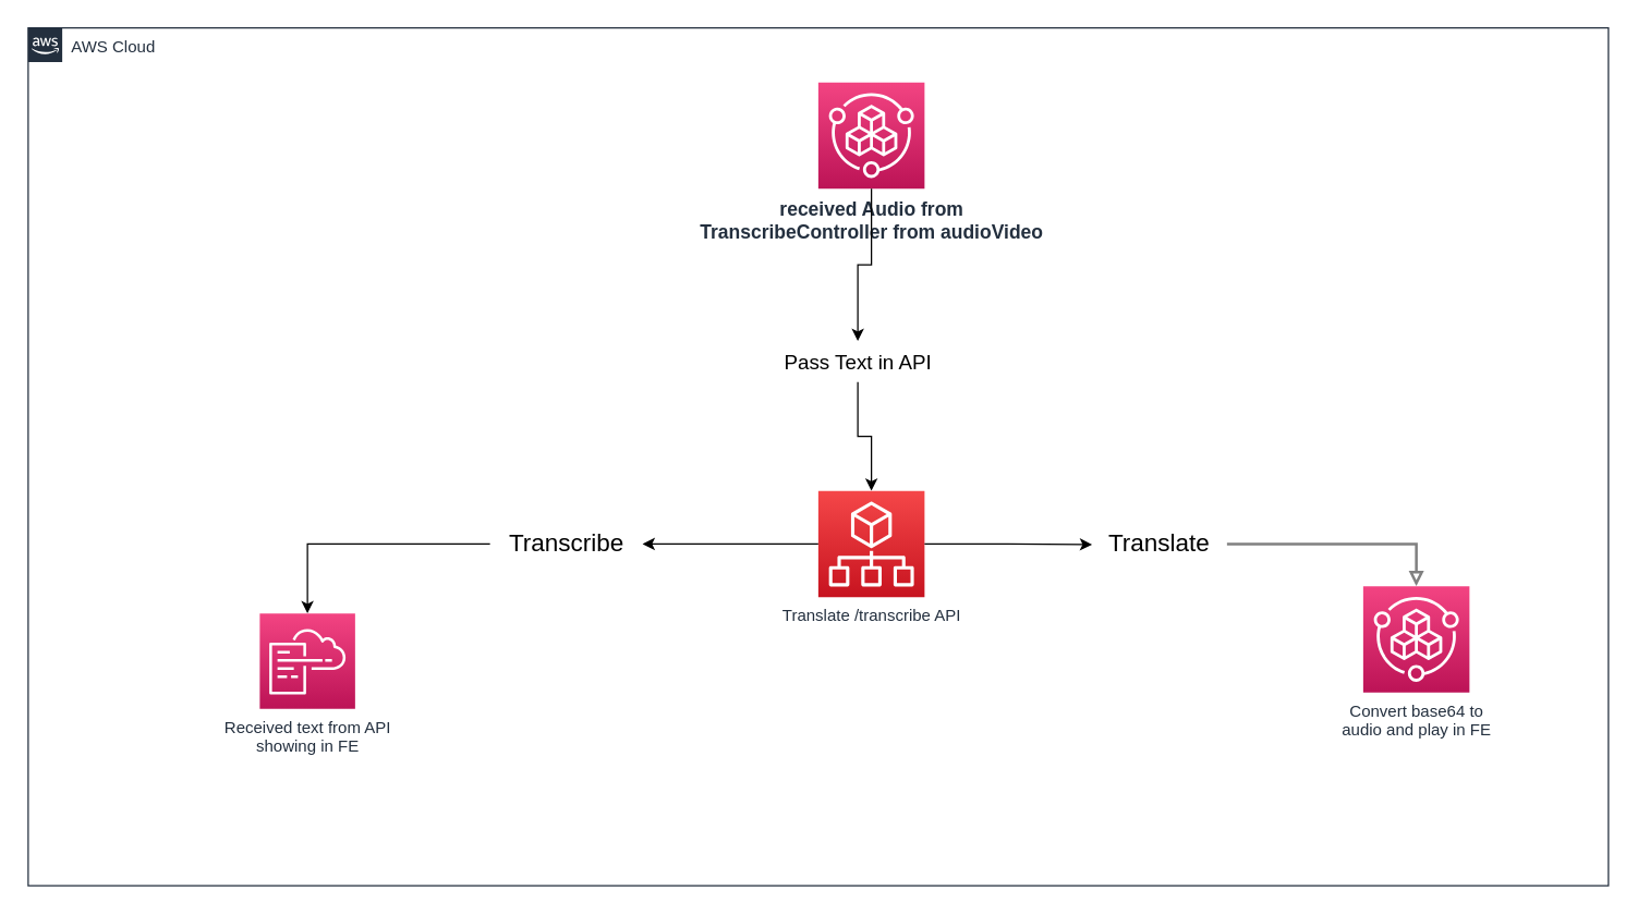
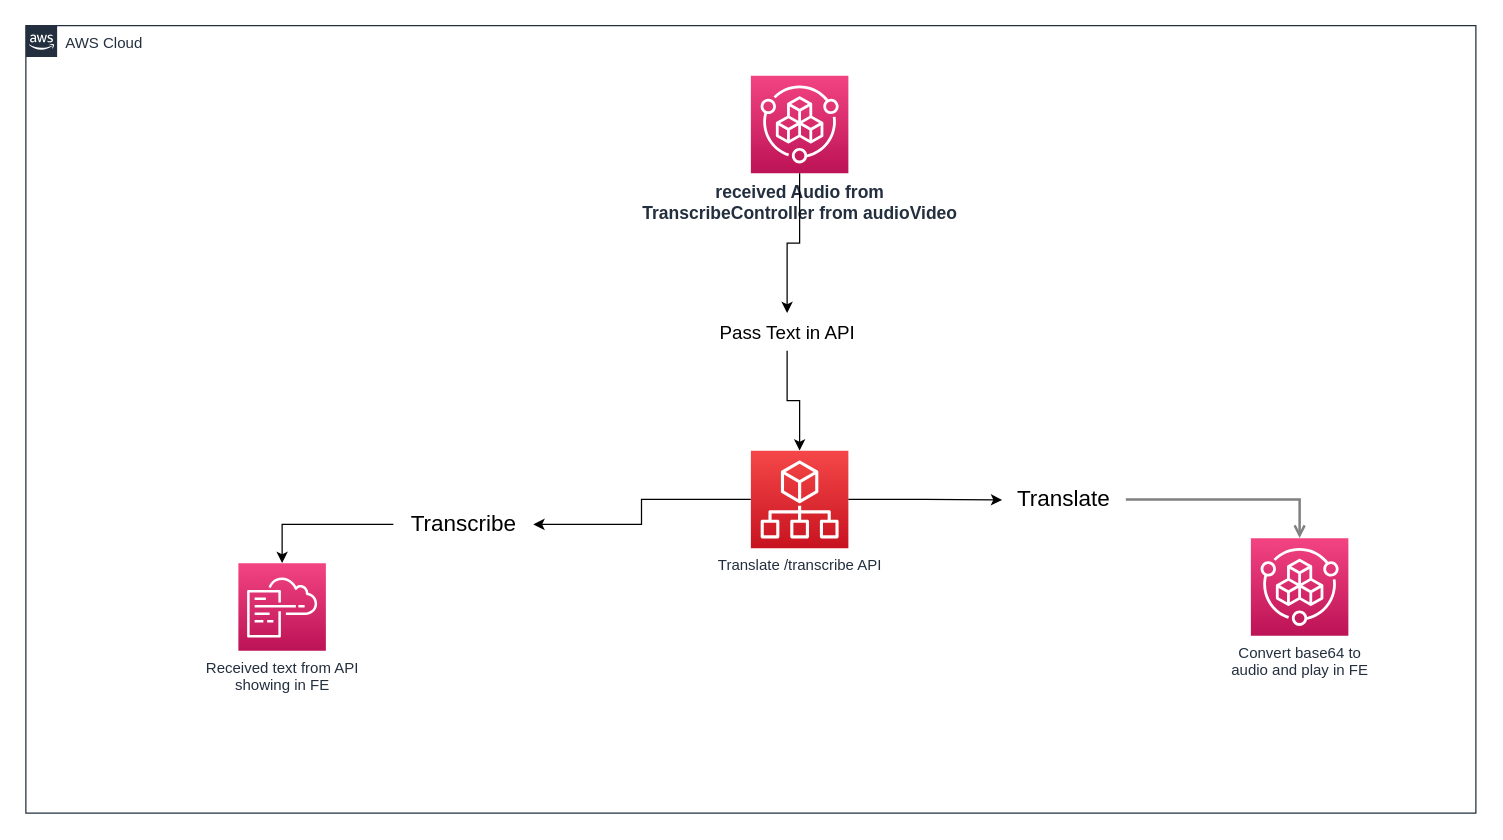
- <mxCell id="11" value="Transcribe" style="text;html=1;align=center;verticalAlign=middle;resizable=0;points=[];autosize=1;strokeColor=none;fillColor=none;perimeterSpacing=1;fontSize=18;" vertex="1" parent="2"><mxGeometry x="340" y="359" width="110" height="40" as="geometry" /></mxCell>
+ <mxCell id="11" value="Transcribe" style="text;html=1;align=center;verticalAlign=middle;resizable=0;points=[];autosize=1;strokeColor=none;fillColor=none;perimeterSpacing=1;fontSize=18;" vertex="1" parent="2"><mxGeometry x="295" y="379" width="110" height="40" as="geometry" /></mxCell>
- <mxCell id="5" value="" style="edgeStyle=orthogonalEdgeStyle;rounded=0;orthogonalLoop=1;jettySize=auto;html=1;startArrow=none;startFill=0;endArrow=block;endFill=0;strokeColor=#808080;strokeWidth=2;" edge="1" parent="2" source="9" target="4"><mxGeometry relative="1" as="geometry"><mxPoint x="228" y="-504" as="sourcePoint" /><mxPoint x="770" y="-484" as="targetPoint" /></mxGeometry></mxCell>
+ <mxCell id="5" value="" style="edgeStyle=orthogonalEdgeStyle;rounded=0;orthogonalLoop=1;jettySize=auto;html=1;startArrow=none;startFill=0;endArrow=open;endFill=0;strokeColor=#808080;strokeWidth=2;" edge="1" parent="2" source="9" target="4"><mxGeometry relative="1" as="geometry"><mxPoint x="228" y="-504" as="sourcePoint" /><mxPoint x="770" y="-484" as="targetPoint" /></mxGeometry></mxCell>
